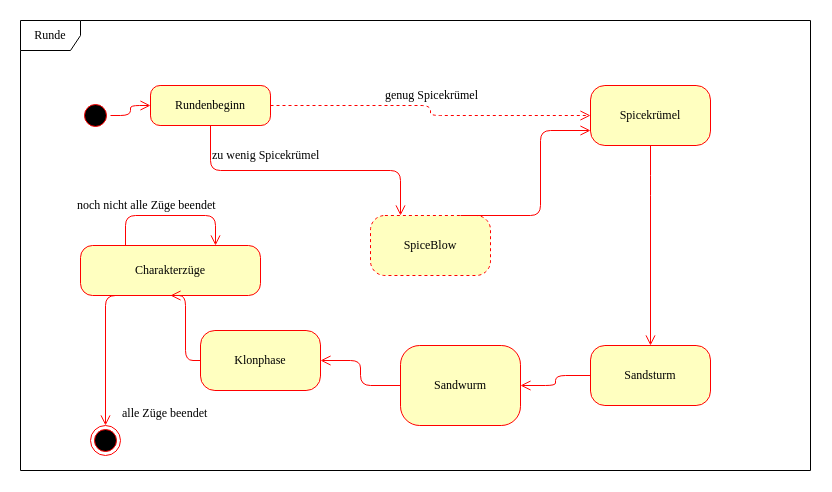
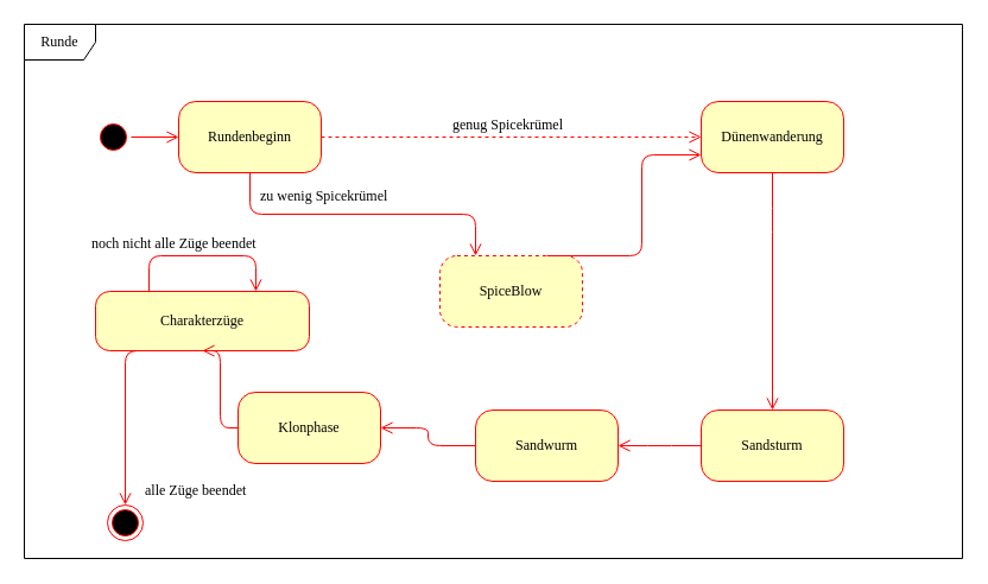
- <mxCell id="5" value="Rundenbeginn" style="rounded=1;whiteSpace=wrap;html=1;arcSize=24;fillColor=#ffffc0;strokeColor=#ff0000;shadow=0;comic=0;labelBackgroundColor=none;fontFamily=Verdana;fontSize=12;fontColor=#000000;align=center;" parent="1" vertex="1"><mxGeometry x="150" y="85" width="120" height="40" as="geometry" /></mxCell>
+ <mxCell id="5" value="Rundenbeginn" style="rounded=1;whiteSpace=wrap;html=1;arcSize=24;fillColor=#ffffc0;strokeColor=#ff0000;shadow=0;comic=0;labelBackgroundColor=none;fontFamily=Verdana;fontSize=12;fontColor=#000000;align=center;" parent="1" vertex="1"><mxGeometry x="150" y="85" width="120" height="60" as="geometry" /></mxCell>
- <mxCell id="11" value="Spicekrümel" style="rounded=1;whiteSpace=wrap;html=1;arcSize=24;fillColor=#ffffc0;strokeColor=#ff0000;shadow=0;comic=0;labelBackgroundColor=none;fontFamily=Verdana;fontSize=12;fontColor=#000000;align=center;" parent="1" vertex="1"><mxGeometry x="590" y="85" width="120" height="60" as="geometry" /></mxCell>
+ <mxCell id="11" value="Dünenwanderung" style="rounded=1;whiteSpace=wrap;html=1;arcSize=24;fillColor=#ffffc0;strokeColor=#ff0000;shadow=0;comic=0;labelBackgroundColor=none;fontFamily=Verdana;fontSize=12;fontColor=#000000;align=center;" parent="1" vertex="1"><mxGeometry x="590" y="85" width="120" height="60" as="geometry" /></mxCell>
- <mxCell id="8" value="Sandwurm" style="rounded=1;whiteSpace=wrap;html=1;arcSize=24;fillColor=#ffffc0;strokeColor=#ff0000;shadow=0;comic=0;labelBackgroundColor=none;fontFamily=Verdana;fontSize=12;fontColor=#000000;align=center;" parent="1" vertex="1"><mxGeometry x="400" y="345" width="120" height="80" as="geometry" /></mxCell>
+ <mxCell id="8" value="Sandwurm" style="rounded=1;whiteSpace=wrap;html=1;arcSize=24;fillColor=#ffffc0;strokeColor=#ff0000;shadow=0;comic=0;labelBackgroundColor=none;fontFamily=Verdana;fontSize=12;fontColor=#000000;align=center;" parent="1" vertex="1"><mxGeometry x="400" y="345" width="120" height="60" as="geometry" /></mxCell>
